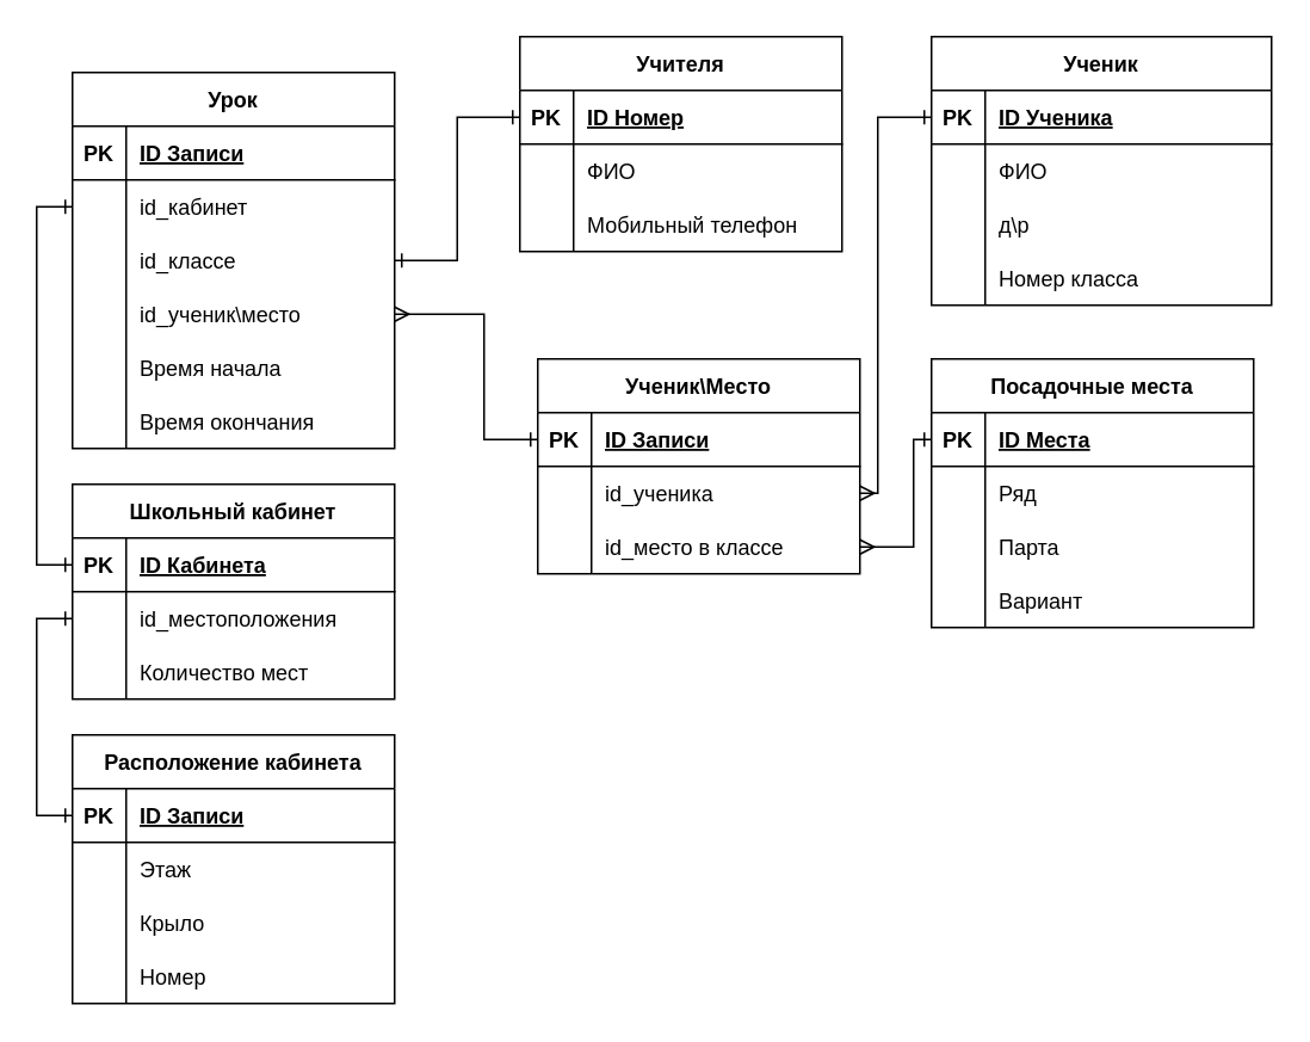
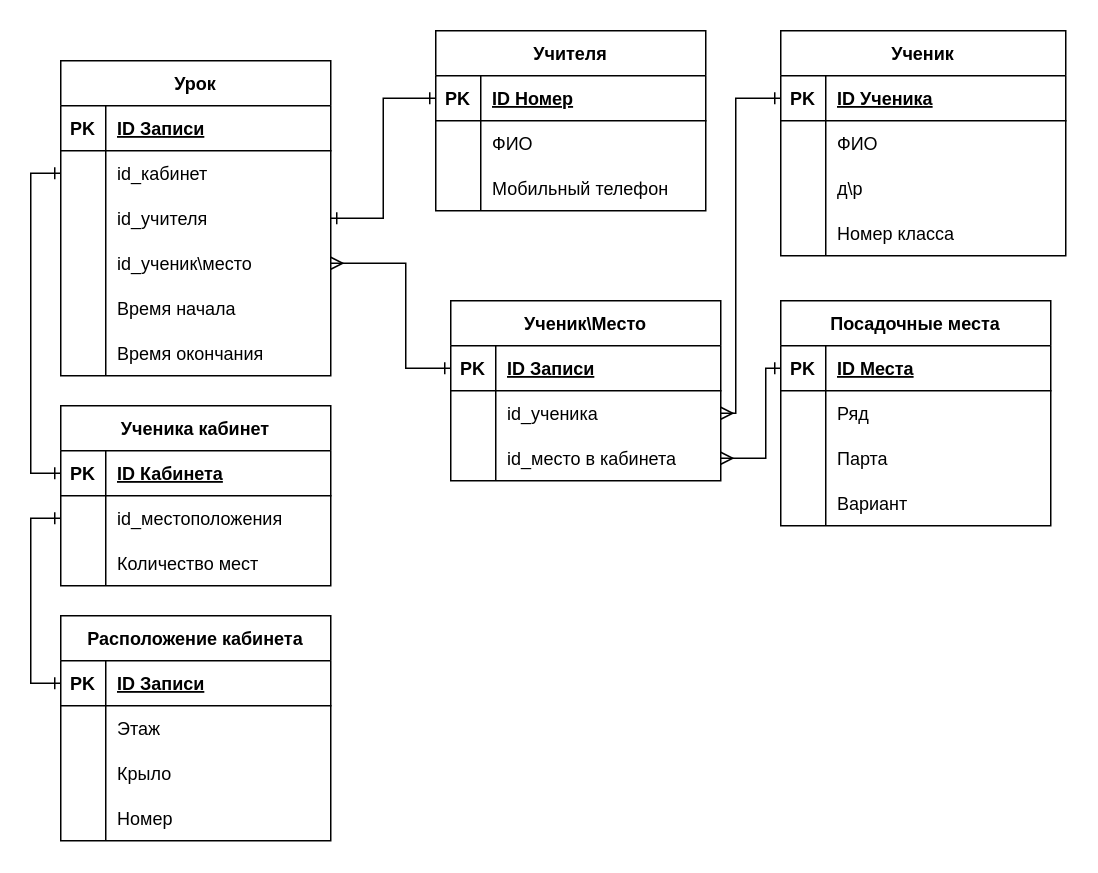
- <mxCell id="21" value="id_классе" style="shape=partialRectangle;connectable=0;fillColor=none;top=0;left=0;bottom=0;right=0;align=left;spacingLeft=6;overflow=hidden;" vertex="1" parent="19"><mxGeometry x="30" width="150" height="30" as="geometry"><mxRectangle width="150" height="30" as="alternateBounds" /></mxGeometry></mxCell>
+ <mxCell id="21" value="id_учителя" style="shape=partialRectangle;connectable=0;fillColor=none;top=0;left=0;bottom=0;right=0;align=left;spacingLeft=6;overflow=hidden;" vertex="1" parent="19"><mxGeometry x="30" width="150" height="30" as="geometry"><mxRectangle width="150" height="30" as="alternateBounds" /></mxGeometry></mxCell>
- <mxCell id="2" value="Школьный кабинет" style="shape=table;startSize=30;container=1;collapsible=1;childLayout=tableLayout;fixedRows=1;rowLines=0;fontStyle=1;align=center;resizeLast=1;" vertex="1" parent="1"><mxGeometry x="40" y="270" width="180" height="120" as="geometry" /></mxCell>
+ <mxCell id="2" value="Ученика кабинет" style="shape=table;startSize=30;container=1;collapsible=1;childLayout=tableLayout;fixedRows=1;rowLines=0;fontStyle=1;align=center;resizeLast=1;" vertex="1" parent="1"><mxGeometry x="40" y="270" width="180" height="120" as="geometry" /></mxCell>
- <mxCell id="92" value="id_место в классе" style="shape=partialRectangle;connectable=0;fillColor=none;top=0;left=0;bottom=0;right=0;align=left;spacingLeft=6;overflow=hidden;" vertex="1" parent="90"><mxGeometry x="30" width="150" height="30" as="geometry"><mxRectangle width="150" height="30" as="alternateBounds" /></mxGeometry></mxCell>
+ <mxCell id="92" value="id_место в кабинета" style="shape=partialRectangle;connectable=0;fillColor=none;top=0;left=0;bottom=0;right=0;align=left;spacingLeft=6;overflow=hidden;" vertex="1" parent="90"><mxGeometry x="30" width="150" height="30" as="geometry"><mxRectangle width="150" height="30" as="alternateBounds" /></mxGeometry></mxCell>
